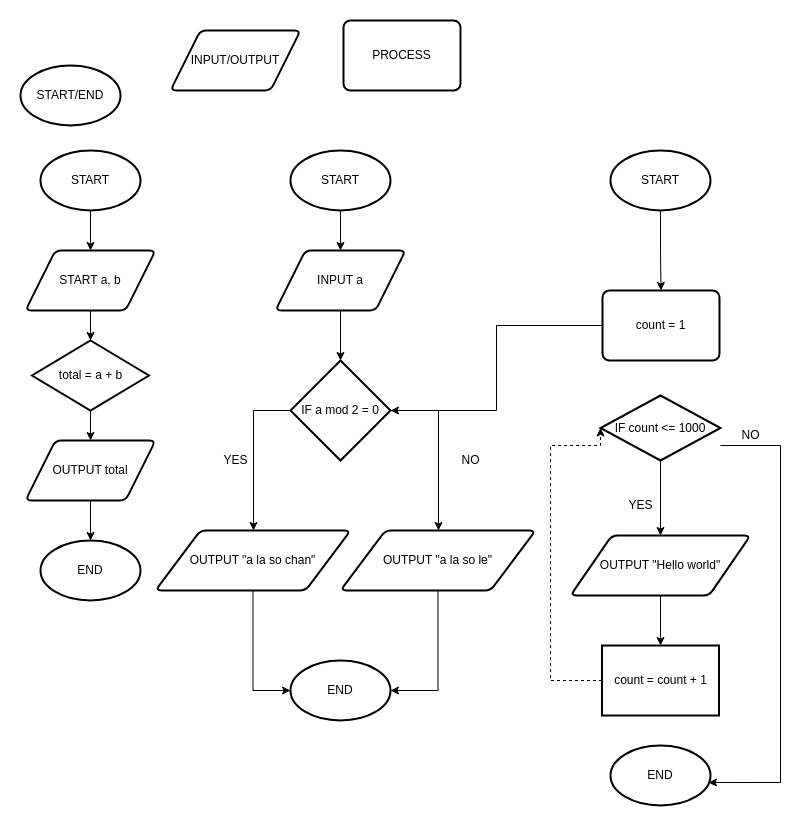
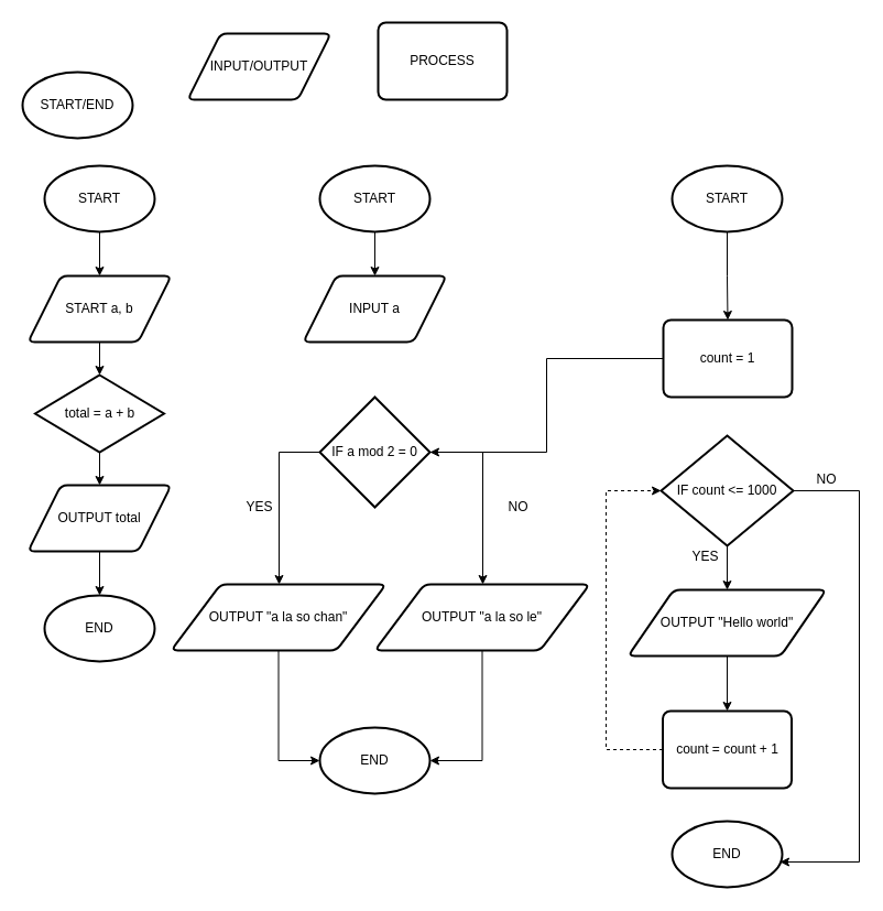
- <mxCell id="16" style="edgeStyle=orthogonalEdgeStyle;rounded=0;orthogonalLoop=1;jettySize=auto;html=1;" edge="1" parent="1" source="17" target="20"><mxGeometry relative="1" as="geometry" /></mxCell>
- <mxCell id="39" value="IF count &amp;lt;= 1000" style="strokeWidth=2;html=1;shape=mxgraph.flowchart.decision;whiteSpace=wrap;" vertex="1" parent="1"><mxGeometry x="600" y="395" width="120" height="65" as="geometry" /></mxCell>
+ <mxCell id="39" value="IF count &amp;lt;= 1000" style="strokeWidth=2;html=1;shape=mxgraph.flowchart.decision;whiteSpace=wrap;" vertex="1" parent="1"><mxGeometry x="600" y="395" width="120" height="100" as="geometry" /></mxCell>
- <mxCell id="36" value="count = count + 1" style="whiteSpace=wrap;html=1;absoluteArcSize=1;arcSize=14;strokeWidth=2;rounded=0;" vertex="1" parent="1"><mxGeometry x="601.5" y="645" width="117" height="70" as="geometry" /></mxCell>
+ <mxCell id="36" value="count = count + 1" style="rounded=1;whiteSpace=wrap;html=1;absoluteArcSize=1;arcSize=14;strokeWidth=2;" vertex="1" parent="1"><mxGeometry x="601.5" y="645" width="117" height="70" as="geometry" /></mxCell>
